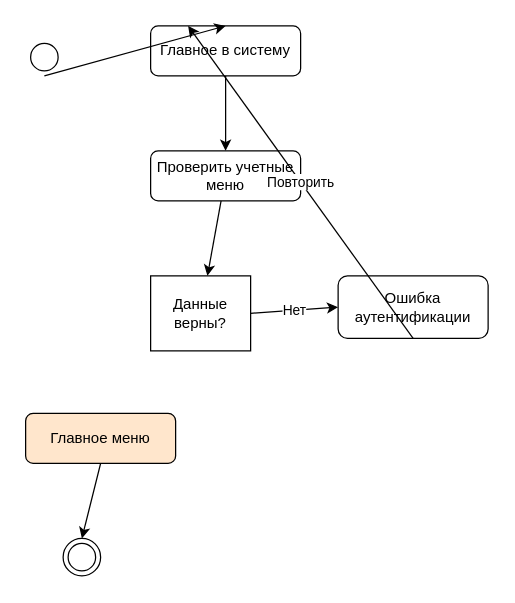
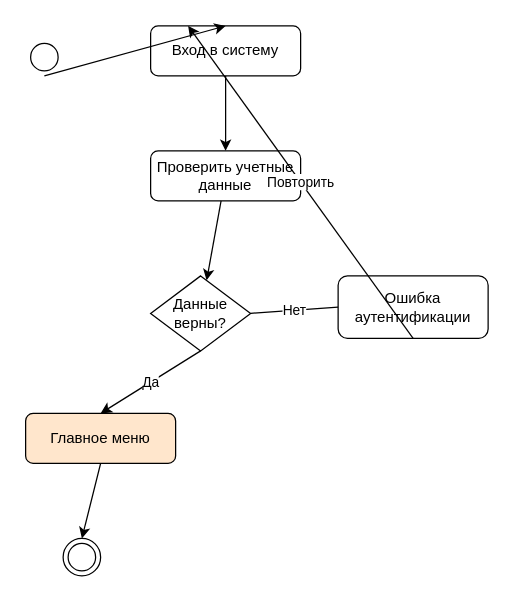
- <mxCell id="3" value="Главное в систему" style="rounded=1;whiteSpace=wrap;html=1;" vertex="1" parent="1"><mxGeometry x="120" y="20" width="120" height="40" as="geometry" /></mxCell>
+ <mxCell id="3" value="Вход в систему" style="rounded=1;whiteSpace=wrap;html=1;" vertex="1" parent="1"><mxGeometry x="120" y="20" width="120" height="40" as="geometry" /></mxCell>
- <mxCell id="4" value="Проверить учетные меню" style="rounded=1;whiteSpace=wrap;html=1;" vertex="1" parent="1"><mxGeometry x="120" y="120" width="120" height="40" as="geometry" /></mxCell>
+ <mxCell id="4" value="Проверить учетные данные" style="rounded=1;whiteSpace=wrap;html=1;" vertex="1" parent="1"><mxGeometry x="120" y="120" width="120" height="40" as="geometry" /></mxCell>
- <mxCell id="13" value="Нет" style="edgeStyle=none;curved=1;rounded=0;html=1;exitX=1;exitY=0.5;entryX=0;entryY=0.5;" edge="1" parent="1" source="5" target="7"><mxGeometry relative="1" as="geometry" /></mxCell>
+ <mxCell id="13" value="Нет" style="edgeStyle=none;curved=1;rounded=0;html=1;exitX=1;exitY=0.5;entryX=0;entryY=0.5;endArrow=none;" edge="1" parent="1" source="5" target="7"><mxGeometry relative="1" as="geometry" /></mxCell>
- <mxCell id="5" value="Данные верны?" style="whiteSpace=wrap;html=1;rounded=0;" vertex="1" parent="1"><mxGeometry x="120" y="220" width="80" height="60" as="geometry" /></mxCell>
+ <mxCell id="5" value="Данные верны?" style="rhombus;whiteSpace=wrap;html=1;" vertex="1" parent="1"><mxGeometry x="120" y="220" width="80" height="60" as="geometry" /></mxCell>
+ <mxCell id="12" value="Да" style="edgeStyle=none;curved=1;rounded=0;html=1;exitX=0.5;exitY=1;entryX=0.5;entryY=0;" edge="1" parent="1" source="5" target="6"><mxGeometry relative="1" as="geometry" /></mxCell>
